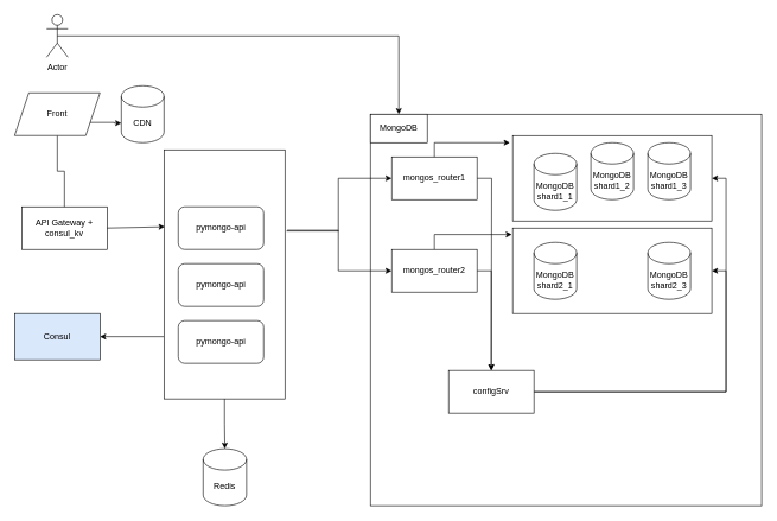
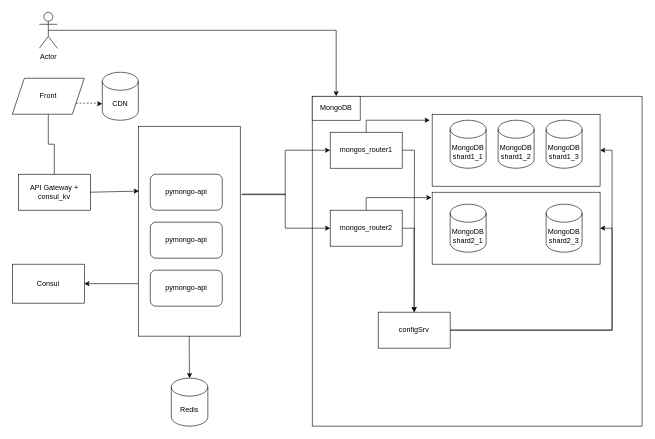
- <mxCell id="37" style="edgeStyle=orthogonalEdgeStyle;rounded=0;orthogonalLoop=1;jettySize=auto;html=1;exitX=1;exitY=0.75;exitDx=0;exitDy=0;entryX=0;entryY=0;entryDx=0;entryDy=52.5;entryPerimeter=0;" edge="1" parent="1" source="35" target="36"><mxGeometry relative="1" as="geometry" /></mxCell>
+ <mxCell id="37" style="edgeStyle=orthogonalEdgeStyle;rounded=0;orthogonalLoop=1;jettySize=auto;html=1;exitX=1;exitY=0.75;exitDx=0;exitDy=0;entryX=0;entryY=0;entryDx=0;entryDy=52.5;entryPerimeter=0;dashed=1;" edge="1" parent="1" source="35" target="36"><mxGeometry relative="1" as="geometry" /></mxCell>
- <mxCell id="7" value="MongoDB&lt;div&gt;shard1_1&lt;/div&gt;" style="shape=cylinder3;whiteSpace=wrap;html=1;boundedLbl=1;backgroundOutline=1;size=15;" vertex="1" parent="1"><mxGeometry x="750" y="215" width="60" height="80" as="geometry" /></mxCell>
+ <mxCell id="7" value="MongoDB&lt;div&gt;shard1_1&lt;/div&gt;" style="shape=cylinder3;whiteSpace=wrap;html=1;boundedLbl=1;backgroundOutline=1;size=15;" vertex="1" parent="1"><mxGeometry x="750" y="200" width="60" height="80" as="geometry" /></mxCell>
- <mxCell id="29" value="Consul" style="rounded=0;whiteSpace=wrap;html=1;fillColor=#dae8fc;" vertex="1" parent="1"><mxGeometry x="20" y="440" width="120" height="65" as="geometry" /></mxCell>
+ <mxCell id="29" value="Consul" style="rounded=0;whiteSpace=wrap;html=1;" vertex="1" parent="1"><mxGeometry x="20" y="440" width="120" height="65" as="geometry" /></mxCell>
